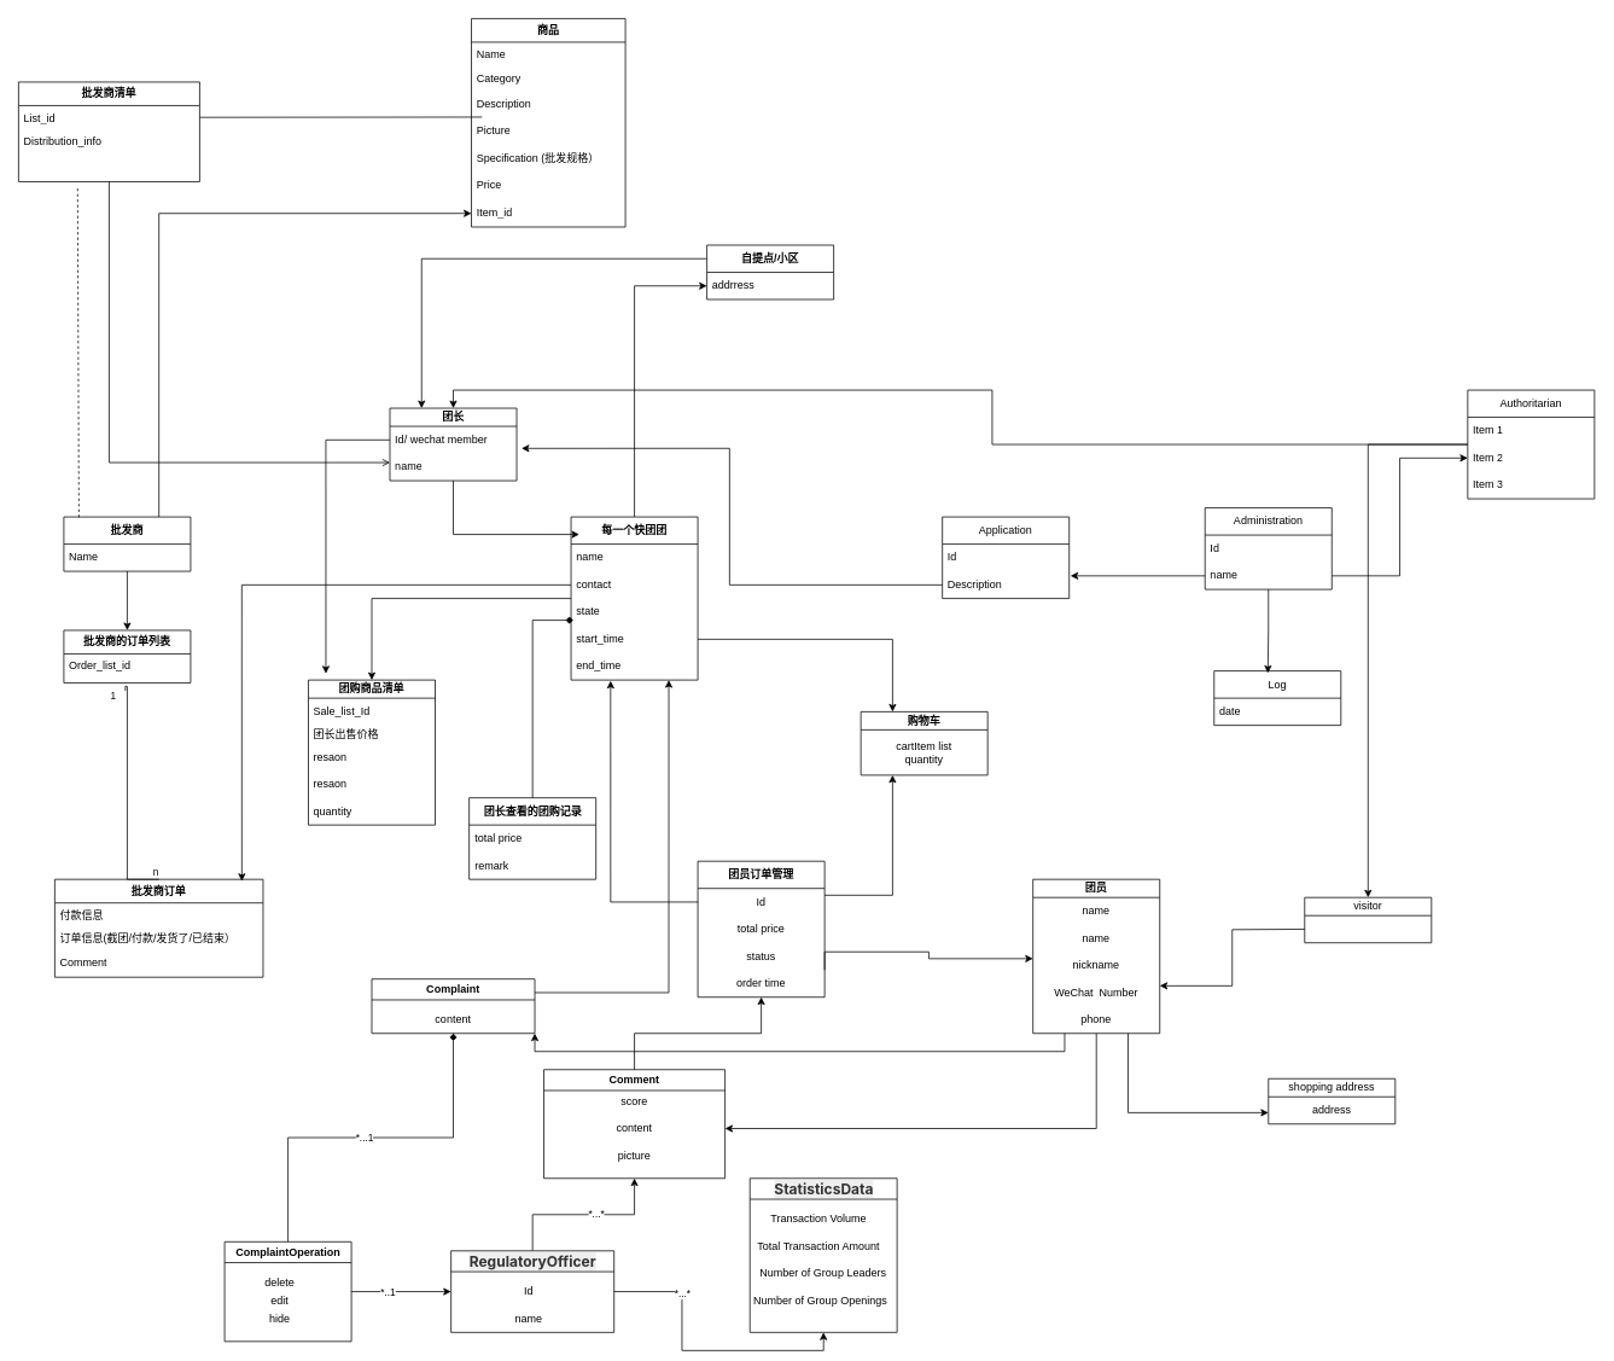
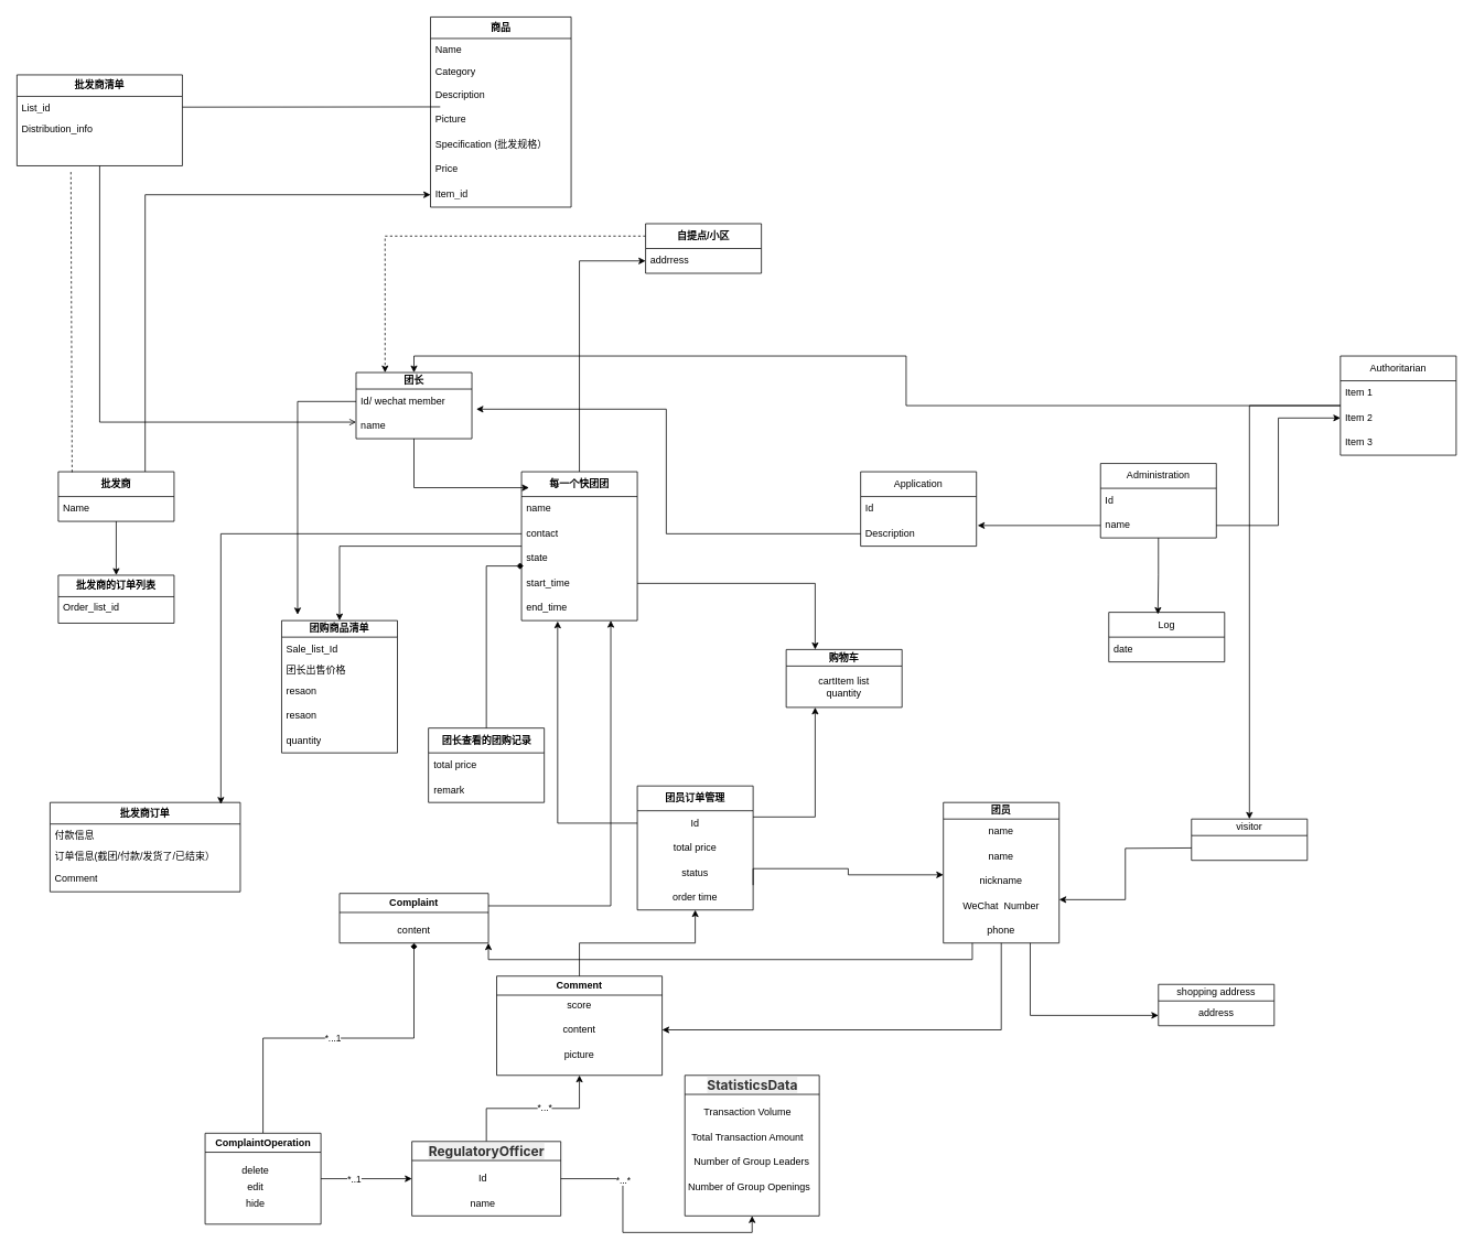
- <mxCell id="13" style="edgeStyle=orthogonalEdgeStyle;rounded=0;orthogonalLoop=1;jettySize=auto;html=1;exitX=0;exitY=0.25;exitDx=0;exitDy=0;entryX=0.25;entryY=0;entryDx=0;entryDy=0;" edge="1" parent="1" source="14" target="2"><mxGeometry relative="1" as="geometry" /></mxCell>
+ <mxCell id="13" style="edgeStyle=orthogonalEdgeStyle;rounded=0;orthogonalLoop=1;jettySize=auto;html=1;exitX=0;exitY=0.25;exitDx=0;exitDy=0;entryX=0.25;entryY=0;entryDx=0;entryDy=0;dashed=1;" edge="1" parent="1" source="14" target="2"><mxGeometry relative="1" as="geometry" /></mxCell>
- <mxCell id="117" value="" style="endArrow=none;html=1;edgeStyle=orthogonalEdgeStyle;rounded=0;exitX=0.485;exitY=1.273;exitDx=0;exitDy=0;exitPerimeter=0;entryX=0.5;entryY=0;entryDx=0;entryDy=0;" edge="1" parent="1" source="93" target="94"><mxGeometry relative="1" as="geometry"><mxPoint x="190" y="790" as="sourcePoint" /><mxPoint x="350" y="790" as="targetPoint" /><Array as="points"><mxPoint x="138" y="757" /><mxPoint x="140" y="757" /><mxPoint x="140" y="970" /></Array></mxGeometry></mxCell>
- <mxCell id="118" value="1" style="edgeLabel;resizable=0;html=1;align=left;verticalAlign=bottom;" connectable="0" vertex="1" parent="117"><mxGeometry x="-1" relative="1" as="geometry"><mxPoint x="-18" y="13" as="offset" /></mxGeometry></mxCell>
- <mxCell id="119" value="n" style="edgeLabel;resizable=0;html=1;align=right;verticalAlign=bottom;" connectable="0" vertex="1" parent="117"><mxGeometry x="1" relative="1" as="geometry" /></mxCell>
